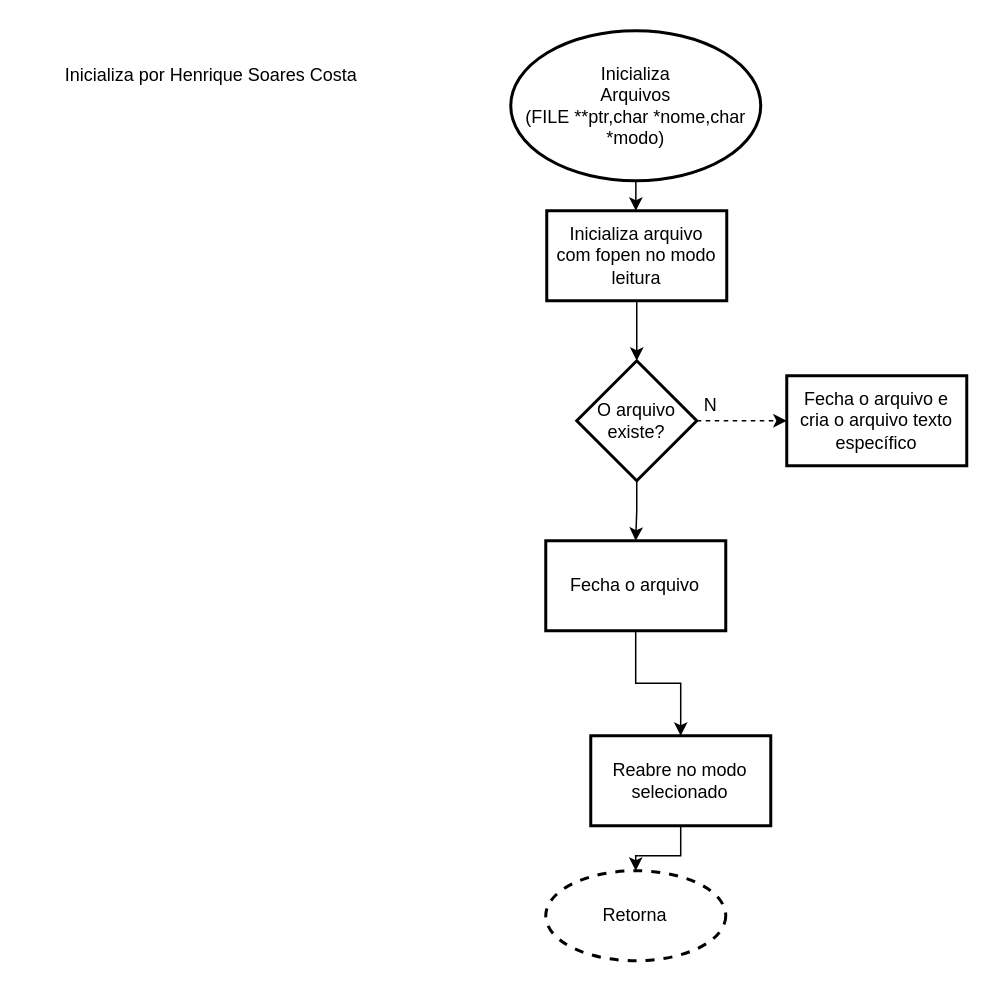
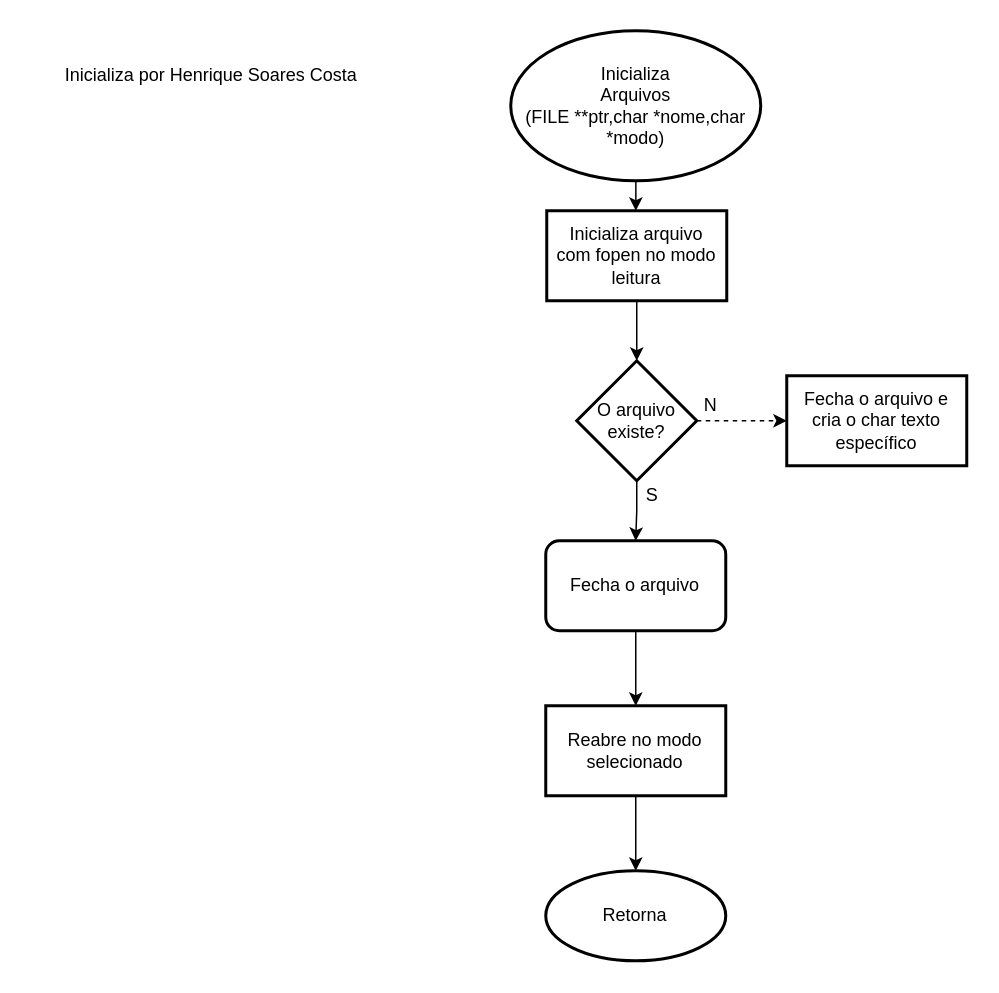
- <mxCell id="12" value="Fecha o arquivo e cria o arquivo texto específico" style="whiteSpace=wrap;html=1;strokeWidth=2;" parent="1" vertex="1"><mxGeometry x="524" y="250" width="120" height="60" as="geometry" /></mxCell>
+ <mxCell id="12" value="Fecha o arquivo e cria o char texto específico" style="whiteSpace=wrap;html=1;strokeWidth=2;" parent="1" vertex="1"><mxGeometry x="524" y="250" width="120" height="60" as="geometry" /></mxCell>
+ <mxCell id="11" value="S" style="text;html=1;align=center;verticalAlign=middle;resizable=0;points=[];autosize=1;strokeColor=none;fillColor=none;" parent="1" vertex="1"><mxGeometry x="424" y="320" width="20" height="20" as="geometry" /></mxCell>
- <mxCell id="10" value="Fecha o arquivo" style="whiteSpace=wrap;html=1;strokeWidth=2;" parent="1" vertex="1"><mxGeometry x="363.34" y="360" width="120" height="60" as="geometry" /></mxCell>
+ <mxCell id="10" value="Fecha o arquivo" style="whiteSpace=wrap;html=1;strokeWidth=2;rounded=1;" parent="1" vertex="1"><mxGeometry x="363.34" y="360" width="120" height="60" as="geometry" /></mxCell>
- <mxCell id="14" value="&lt;span&gt;Reabre no modo selecionado&lt;/span&gt;" style="whiteSpace=wrap;html=1;strokeWidth=2;" parent="1" vertex="1"><mxGeometry x="393.34" y="490" width="120" height="60" as="geometry" /></mxCell>
+ <mxCell id="14" value="&lt;span&gt;Reabre no modo selecionado&lt;/span&gt;" style="whiteSpace=wrap;html=1;strokeWidth=2;" parent="1" vertex="1"><mxGeometry x="363.34" y="470" width="120" height="60" as="geometry" /></mxCell>
- <mxCell id="16" value="Retorna" style="ellipse;whiteSpace=wrap;html=1;strokeWidth=2;dashed=1;" parent="1" vertex="1"><mxGeometry x="363.34" y="580" width="120" height="60" as="geometry" /></mxCell>
+ <mxCell id="16" value="Retorna" style="ellipse;whiteSpace=wrap;html=1;strokeWidth=2;" parent="1" vertex="1"><mxGeometry x="363.34" y="580" width="120" height="60" as="geometry" /></mxCell>
